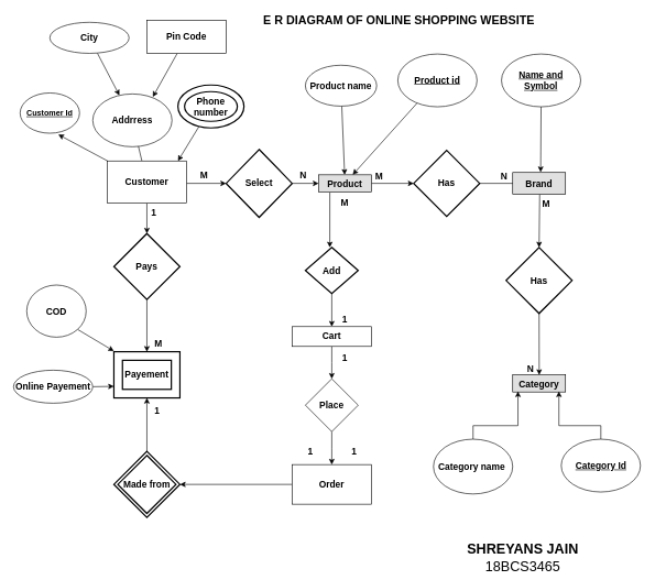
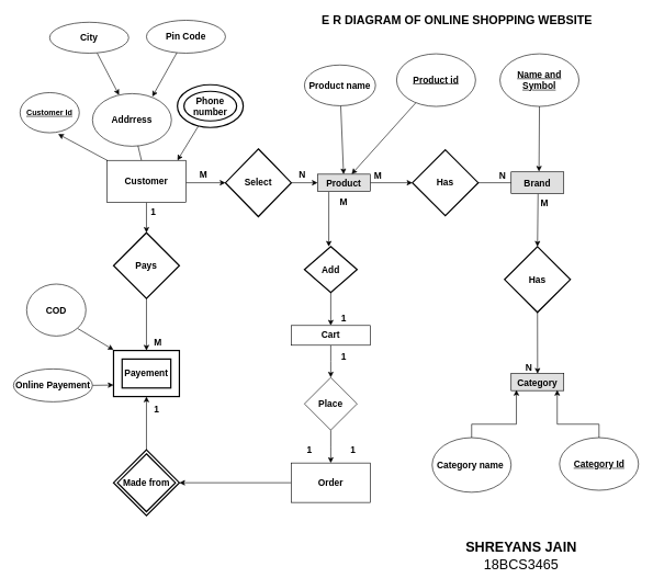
- <mxCell id="67" value="&lt;font size=&quot;1&quot;&gt;&lt;b style=&quot;font-size: 18px&quot;&gt;E R DIAGRAM OF ONLINE SHOPPING WEBSITE&lt;/b&gt;&lt;/font&gt;" style="text;html=1;strokeColor=none;fillColor=none;align=center;verticalAlign=middle;whiteSpace=wrap;rounded=0;" parent="1" vertex="1"><mxGeometry x="374" y="20.118" width="460" height="20" as="geometry" /></mxCell>
+ <mxCell id="67" value="&lt;font size=&quot;1&quot;&gt;&lt;b style=&quot;font-size: 18px&quot;&gt;E R DIAGRAM OF ONLINE SHOPPING WEBSITE&lt;/b&gt;&lt;/font&gt;" style="text;html=1;strokeColor=none;fillColor=none;align=center;verticalAlign=middle;whiteSpace=wrap;rounded=0;" parent="1" vertex="1"><mxGeometry x="464" y="20.118" width="460" height="20" as="geometry" /></mxCell>
- <mxCell id="39" value="&lt;b&gt;&lt;font style=&quot;font-size: 14px&quot;&gt;Pin &lt;/font&gt;&lt;font style=&quot;font-size: 14px&quot;&gt;Code&lt;/font&gt;&lt;/b&gt;" style="whiteSpace=wrap;html=1;rounded=0;" parent="1" vertex="1"><mxGeometry x="222" y="30" width="120" height="50" as="geometry" /></mxCell>
+ <mxCell id="39" value="&lt;b&gt;&lt;font style=&quot;font-size: 14px&quot;&gt;Pin &lt;/font&gt;&lt;font style=&quot;font-size: 14px&quot;&gt;Code&lt;/font&gt;&lt;/b&gt;" style="ellipse;whiteSpace=wrap;html=1;" parent="1" vertex="1"><mxGeometry x="222" y="30" width="120" height="50" as="geometry" /></mxCell>
